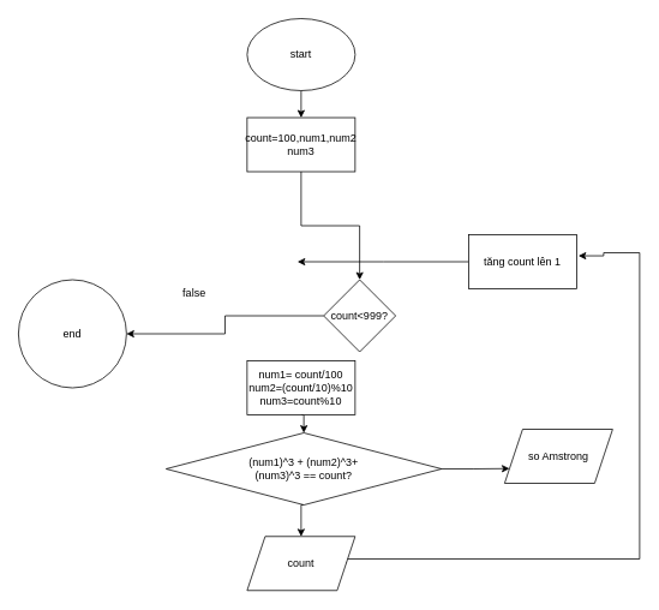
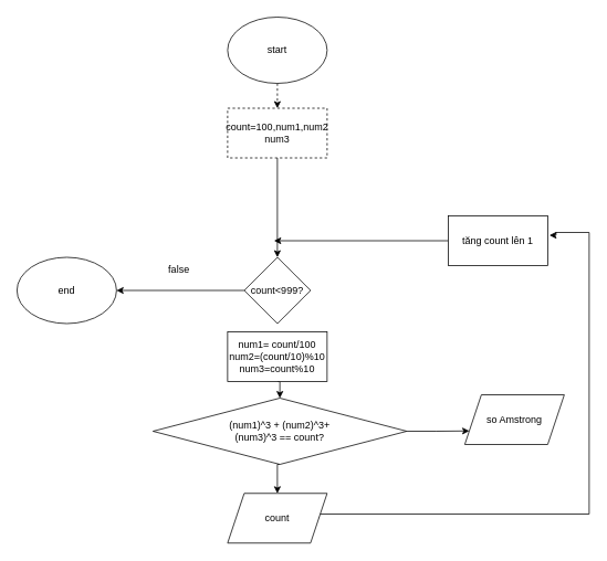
- <mxCell id="2" style="edgeStyle=orthogonalEdgeStyle;rounded=0;orthogonalLoop=1;jettySize=auto;html=1;exitX=0.5;exitY=1;exitDx=0;exitDy=0;entryX=0.5;entryY=0;entryDx=0;entryDy=0;" edge="1" parent="1" source="3" target="5"><mxGeometry relative="1" as="geometry" /></mxCell>
+ <mxCell id="2" style="edgeStyle=orthogonalEdgeStyle;rounded=0;orthogonalLoop=1;jettySize=auto;html=1;exitX=0.5;exitY=1;exitDx=0;exitDy=0;entryX=0.5;entryY=0;entryDx=0;entryDy=0;dashed=1;" edge="1" parent="1" source="3" target="5"><mxGeometry relative="1" as="geometry" /></mxCell>
- <mxCell id="5" value="count=100,num1,num2&lt;br&gt;num3" style="rounded=0;whiteSpace=wrap;html=1;" vertex="1" parent="1"><mxGeometry x="274" y="130" width="120" height="60" as="geometry" /></mxCell>
+ <mxCell id="5" value="count=100,num1,num2&lt;br&gt;num3" style="rounded=0;whiteSpace=wrap;html=1;dashed=1;" vertex="1" parent="1"><mxGeometry x="274" y="130" width="120" height="60" as="geometry" /></mxCell>
- <mxCell id="18" value="tăng count lên 1" style="rounded=0;whiteSpace=wrap;html=1;" vertex="1" parent="1"><mxGeometry x="520" y="260" width="120" height="60" as="geometry" /></mxCell>
+ <mxCell id="18" value="tăng count lên 1" style="rounded=0;whiteSpace=wrap;html=1;" vertex="1" parent="1"><mxGeometry x="540" y="260" width="120" height="60" as="geometry" /></mxCell>
- <mxCell id="7" value="count&amp;lt;999?" style="rhombus;whiteSpace=wrap;html=1;" vertex="1" parent="1"><mxGeometry x="359" y="310" width="80" height="80" as="geometry" /></mxCell>
+ <mxCell id="7" value="count&amp;lt;999?" style="rhombus;whiteSpace=wrap;html=1;" vertex="1" parent="1"><mxGeometry x="294" y="310" width="80" height="80" as="geometry" /></mxCell>
- <mxCell id="8" value="end" style="ellipse;whiteSpace=wrap;html=1;" vertex="1" parent="1"><mxGeometry x="20" y="310" width="120" height="120" as="geometry" /></mxCell>
+ <mxCell id="8" value="end" style="ellipse;whiteSpace=wrap;html=1;" vertex="1" parent="1"><mxGeometry x="20" y="310" width="120" height="80" as="geometry" /></mxCell>
